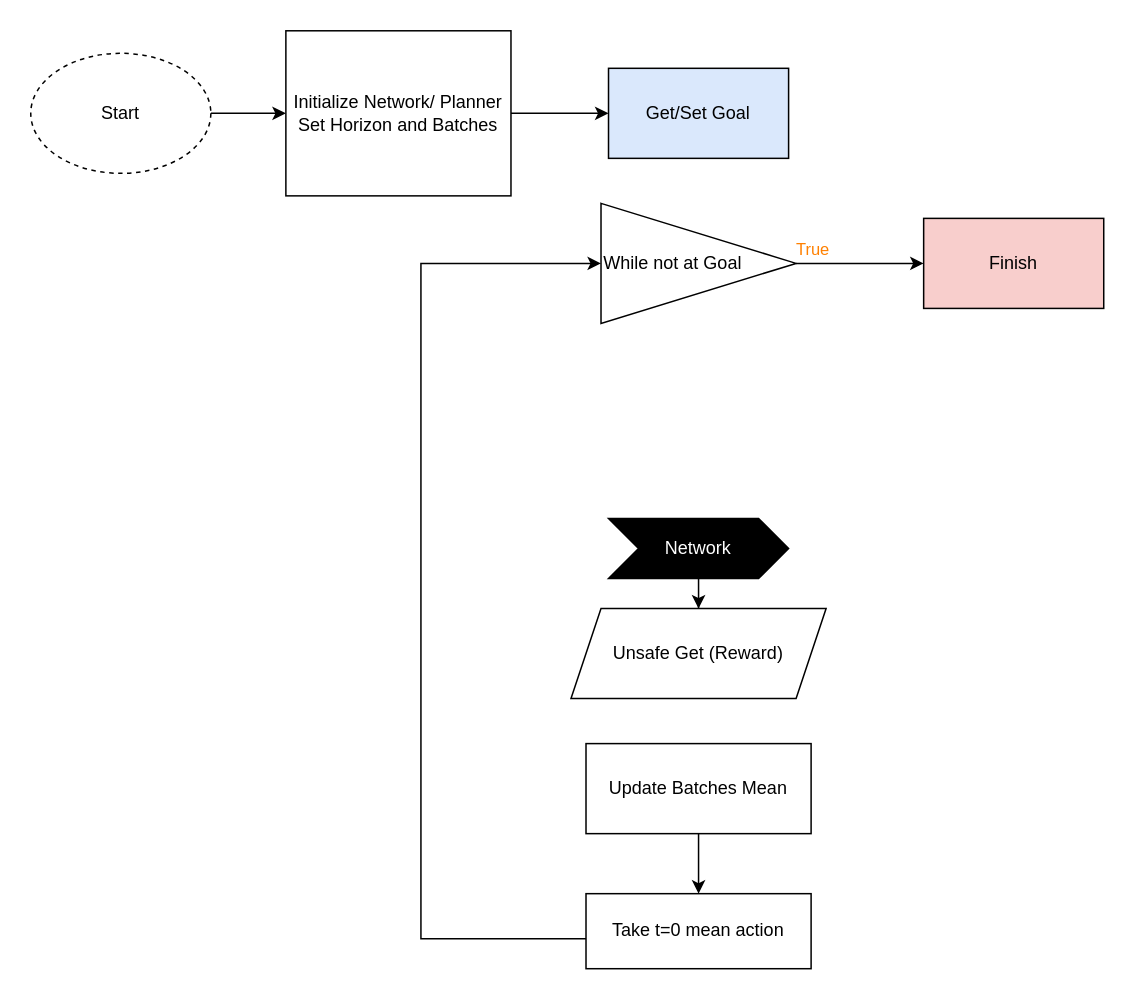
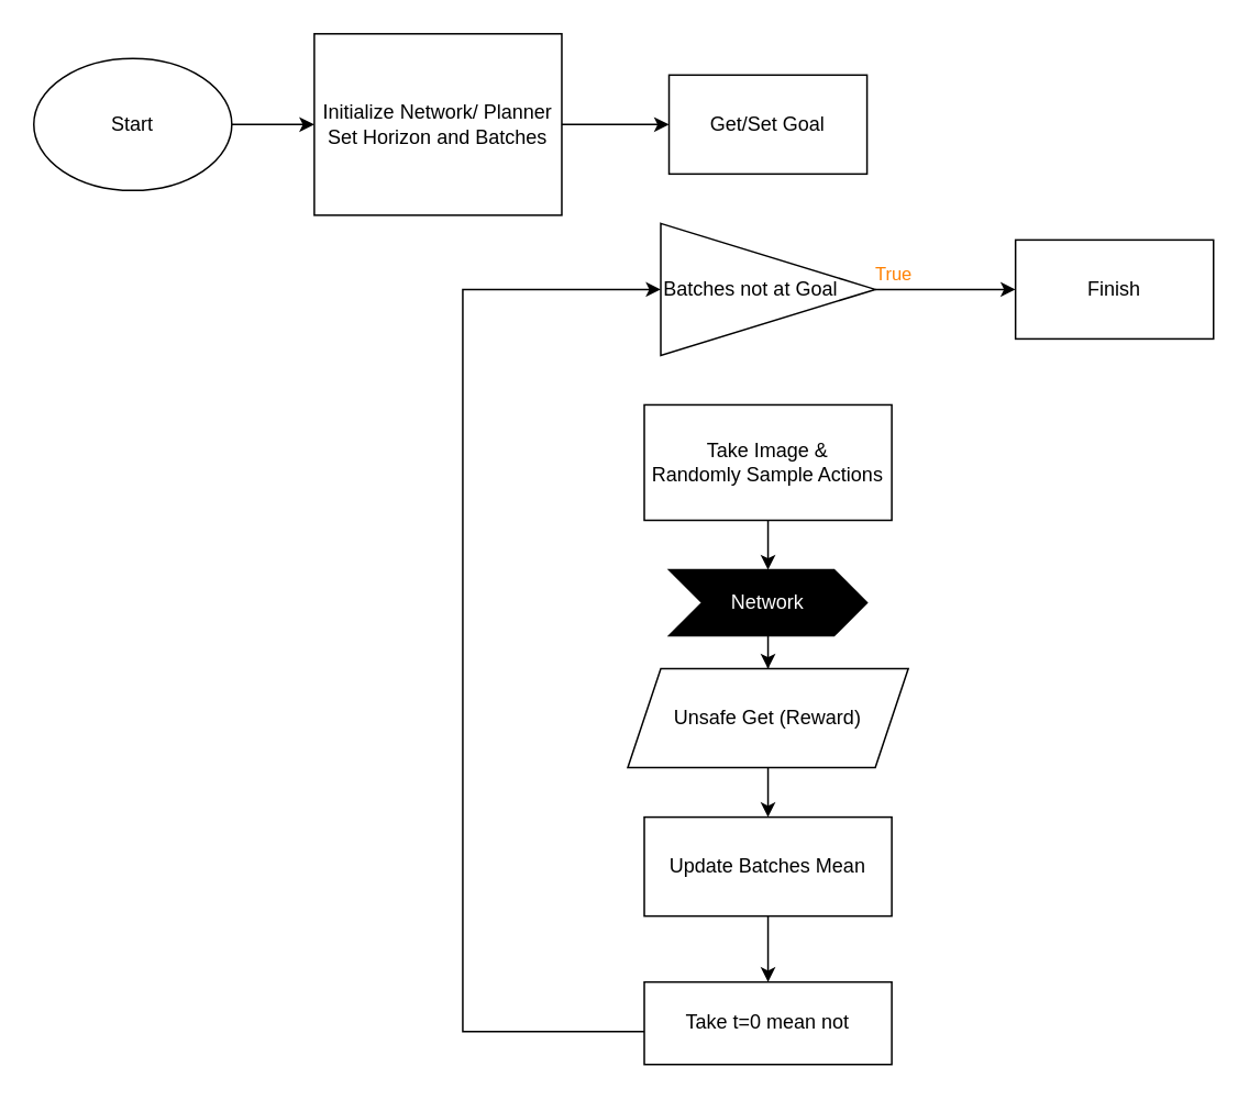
- <mxCell id="3" value="Start" style="ellipse;whiteSpace=wrap;html=1;dashed=1;" parent="1" vertex="1"><mxGeometry x="20" y="35" width="120" height="80" as="geometry" /></mxCell>
+ <mxCell id="3" value="Start" style="ellipse;whiteSpace=wrap;html=1;" parent="1" vertex="1"><mxGeometry x="20" y="35" width="120" height="80" as="geometry" /></mxCell>
- <mxCell id="6" value="Get/Set Goal" style="whiteSpace=wrap;html=1;fillColor=#dae8fc;" parent="1" vertex="1"><mxGeometry x="405" y="45" width="120" height="60" as="geometry" /></mxCell>
+ <mxCell id="6" value="Get/Set Goal" style="whiteSpace=wrap;html=1;" parent="1" vertex="1"><mxGeometry x="405" y="45" width="120" height="60" as="geometry" /></mxCell>
- <mxCell id="15" value="&lt;div align=&quot;left&quot;&gt;While not at Goal&lt;/div&gt;" style="triangle;whiteSpace=wrap;html=1;align=left;" parent="1" vertex="1"><mxGeometry x="400" y="135" width="130" height="80" as="geometry" /></mxCell>
+ <mxCell id="15" value="&lt;div align=&quot;left&quot;&gt;Batches not at Goal&lt;/div&gt;" style="triangle;whiteSpace=wrap;html=1;align=left;" parent="1" vertex="1"><mxGeometry x="400" y="135" width="130" height="80" as="geometry" /></mxCell>
- <mxCell id="16" value="&lt;div align=&quot;center&quot;&gt;Finish&lt;/div&gt;" style="whiteSpace=wrap;html=1;align=center;fillColor=#f8cecc;" parent="1" vertex="1"><mxGeometry x="615" y="145" width="120" height="60" as="geometry" /></mxCell>
+ <mxCell id="16" value="&lt;div align=&quot;center&quot;&gt;Finish&lt;/div&gt;" style="whiteSpace=wrap;html=1;align=center;" parent="1" vertex="1"><mxGeometry x="615" y="145" width="120" height="60" as="geometry" /></mxCell>
+ <mxCell id="8" value="&lt;div&gt;Take Image &amp;amp; &lt;br&gt;&lt;/div&gt;&lt;div&gt;Randomly Sample Actions&lt;br&gt;&lt;/div&gt;" style="whiteSpace=wrap;html=1;" parent="1" vertex="1"><mxGeometry x="390" y="245" width="150" height="70" as="geometry" /></mxCell>
+ <mxCell id="7" value="" style="edgeStyle=orthogonalEdgeStyle;rounded=0;orthogonalLoop=1;jettySize=auto;html=1;fontColor=#FFFFFF;" parent="1" source="8" target="18" edge="1"><mxGeometry relative="1" as="geometry" /></mxCell>
+ <mxCell id="9" value="" style="edgeStyle=orthogonalEdgeStyle;rounded=0;orthogonalLoop=1;jettySize=auto;html=1;" parent="1" source="10" target="12" edge="1"><mxGeometry relative="1" as="geometry" /></mxCell>
- <mxCell id="20" value="Take t=0 mean action" style="whiteSpace=wrap;html=1;" parent="1" vertex="1"><mxGeometry x="390" y="595" width="150" height="50" as="geometry" /></mxCell>
+ <mxCell id="20" value="Take t=0 mean not" style="whiteSpace=wrap;html=1;" parent="1" vertex="1"><mxGeometry x="390" y="595" width="150" height="50" as="geometry" /></mxCell>
